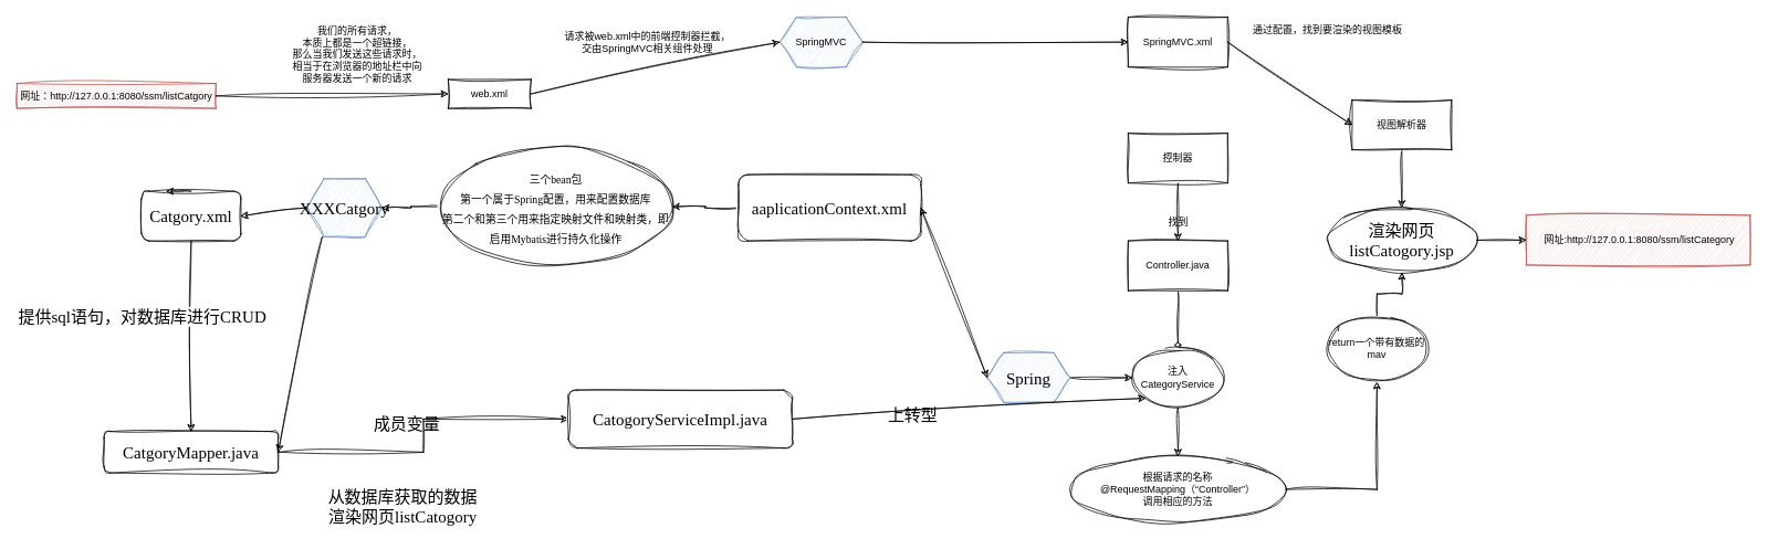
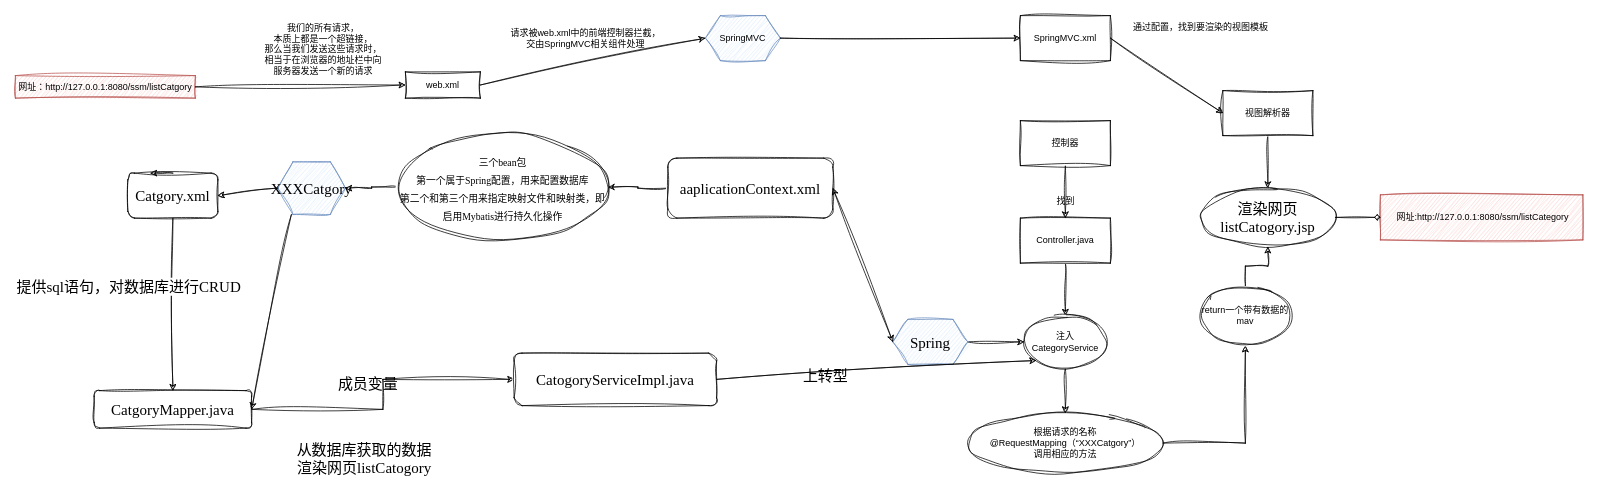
- <mxCell id="27" value="" style="edgeStyle=orthogonalEdgeStyle;rounded=0;sketch=1;hachureGap=4;jiggle=2;curveFitting=1;orthogonalLoop=1;jettySize=auto;html=1;fontFamily=Architects Daughter;fontSource=https%3A%2F%2Ffonts.googleapis.com%2Fcss%3Ffamily%3DArchitects%2BDaughter;fontSize=16;" edge="1" parent="1" source="28" target="20"><mxGeometry relative="1" as="geometry" /></mxCell>
+ <mxCell id="27" value="" style="edgeStyle=orthogonalEdgeStyle;rounded=0;sketch=1;hachureGap=4;jiggle=2;curveFitting=1;orthogonalLoop=1;jettySize=auto;html=1;fontFamily=Architects Daughter;fontSource=https%3A%2F%2Ffonts.googleapis.com%2Fcss%3Ffamily%3DArchitects%2BDaughter;fontSize=16;endArrow=diamond;" edge="1" parent="1" source="28" target="20"><mxGeometry relative="1" as="geometry" /></mxCell>
- <mxCell id="13" style="edgeStyle=orthogonalEdgeStyle;rounded=0;orthogonalLoop=1;jettySize=auto;html=1;exitX=0.5;exitY=1;exitDx=0;exitDy=0;sketch=1;curveFitting=1;jiggle=2;endArrow=diamond;" edge="1" parent="1" source="14" target="17"><mxGeometry relative="1" as="geometry" /></mxCell>
+ <mxCell id="13" style="edgeStyle=orthogonalEdgeStyle;rounded=0;orthogonalLoop=1;jettySize=auto;html=1;exitX=0.5;exitY=1;exitDx=0;exitDy=0;sketch=1;curveFitting=1;jiggle=2;" edge="1" parent="1" source="14" target="17"><mxGeometry relative="1" as="geometry" /></mxCell>
- <mxCell id="19" value="根据请求的名称&lt;br&gt;@RequestMapping（“Controller”）&lt;br&gt;调用相应的方法" style="ellipse;whiteSpace=wrap;html=1;rounded=0;sketch=1;curveFitting=1;jiggle=2;" vertex="1" parent="1"><mxGeometry x="1290" y="550" width="260" height="80" as="geometry" /></mxCell>
+ <mxCell id="19" value="根据请求的名称&lt;br&gt;@RequestMapping（“XXXCatgory”）&lt;br&gt;调用相应的方法" style="ellipse;whiteSpace=wrap;html=1;rounded=0;sketch=1;curveFitting=1;jiggle=2;" vertex="1" parent="1"><mxGeometry x="1290" y="550" width="260" height="80" as="geometry" /></mxCell>
